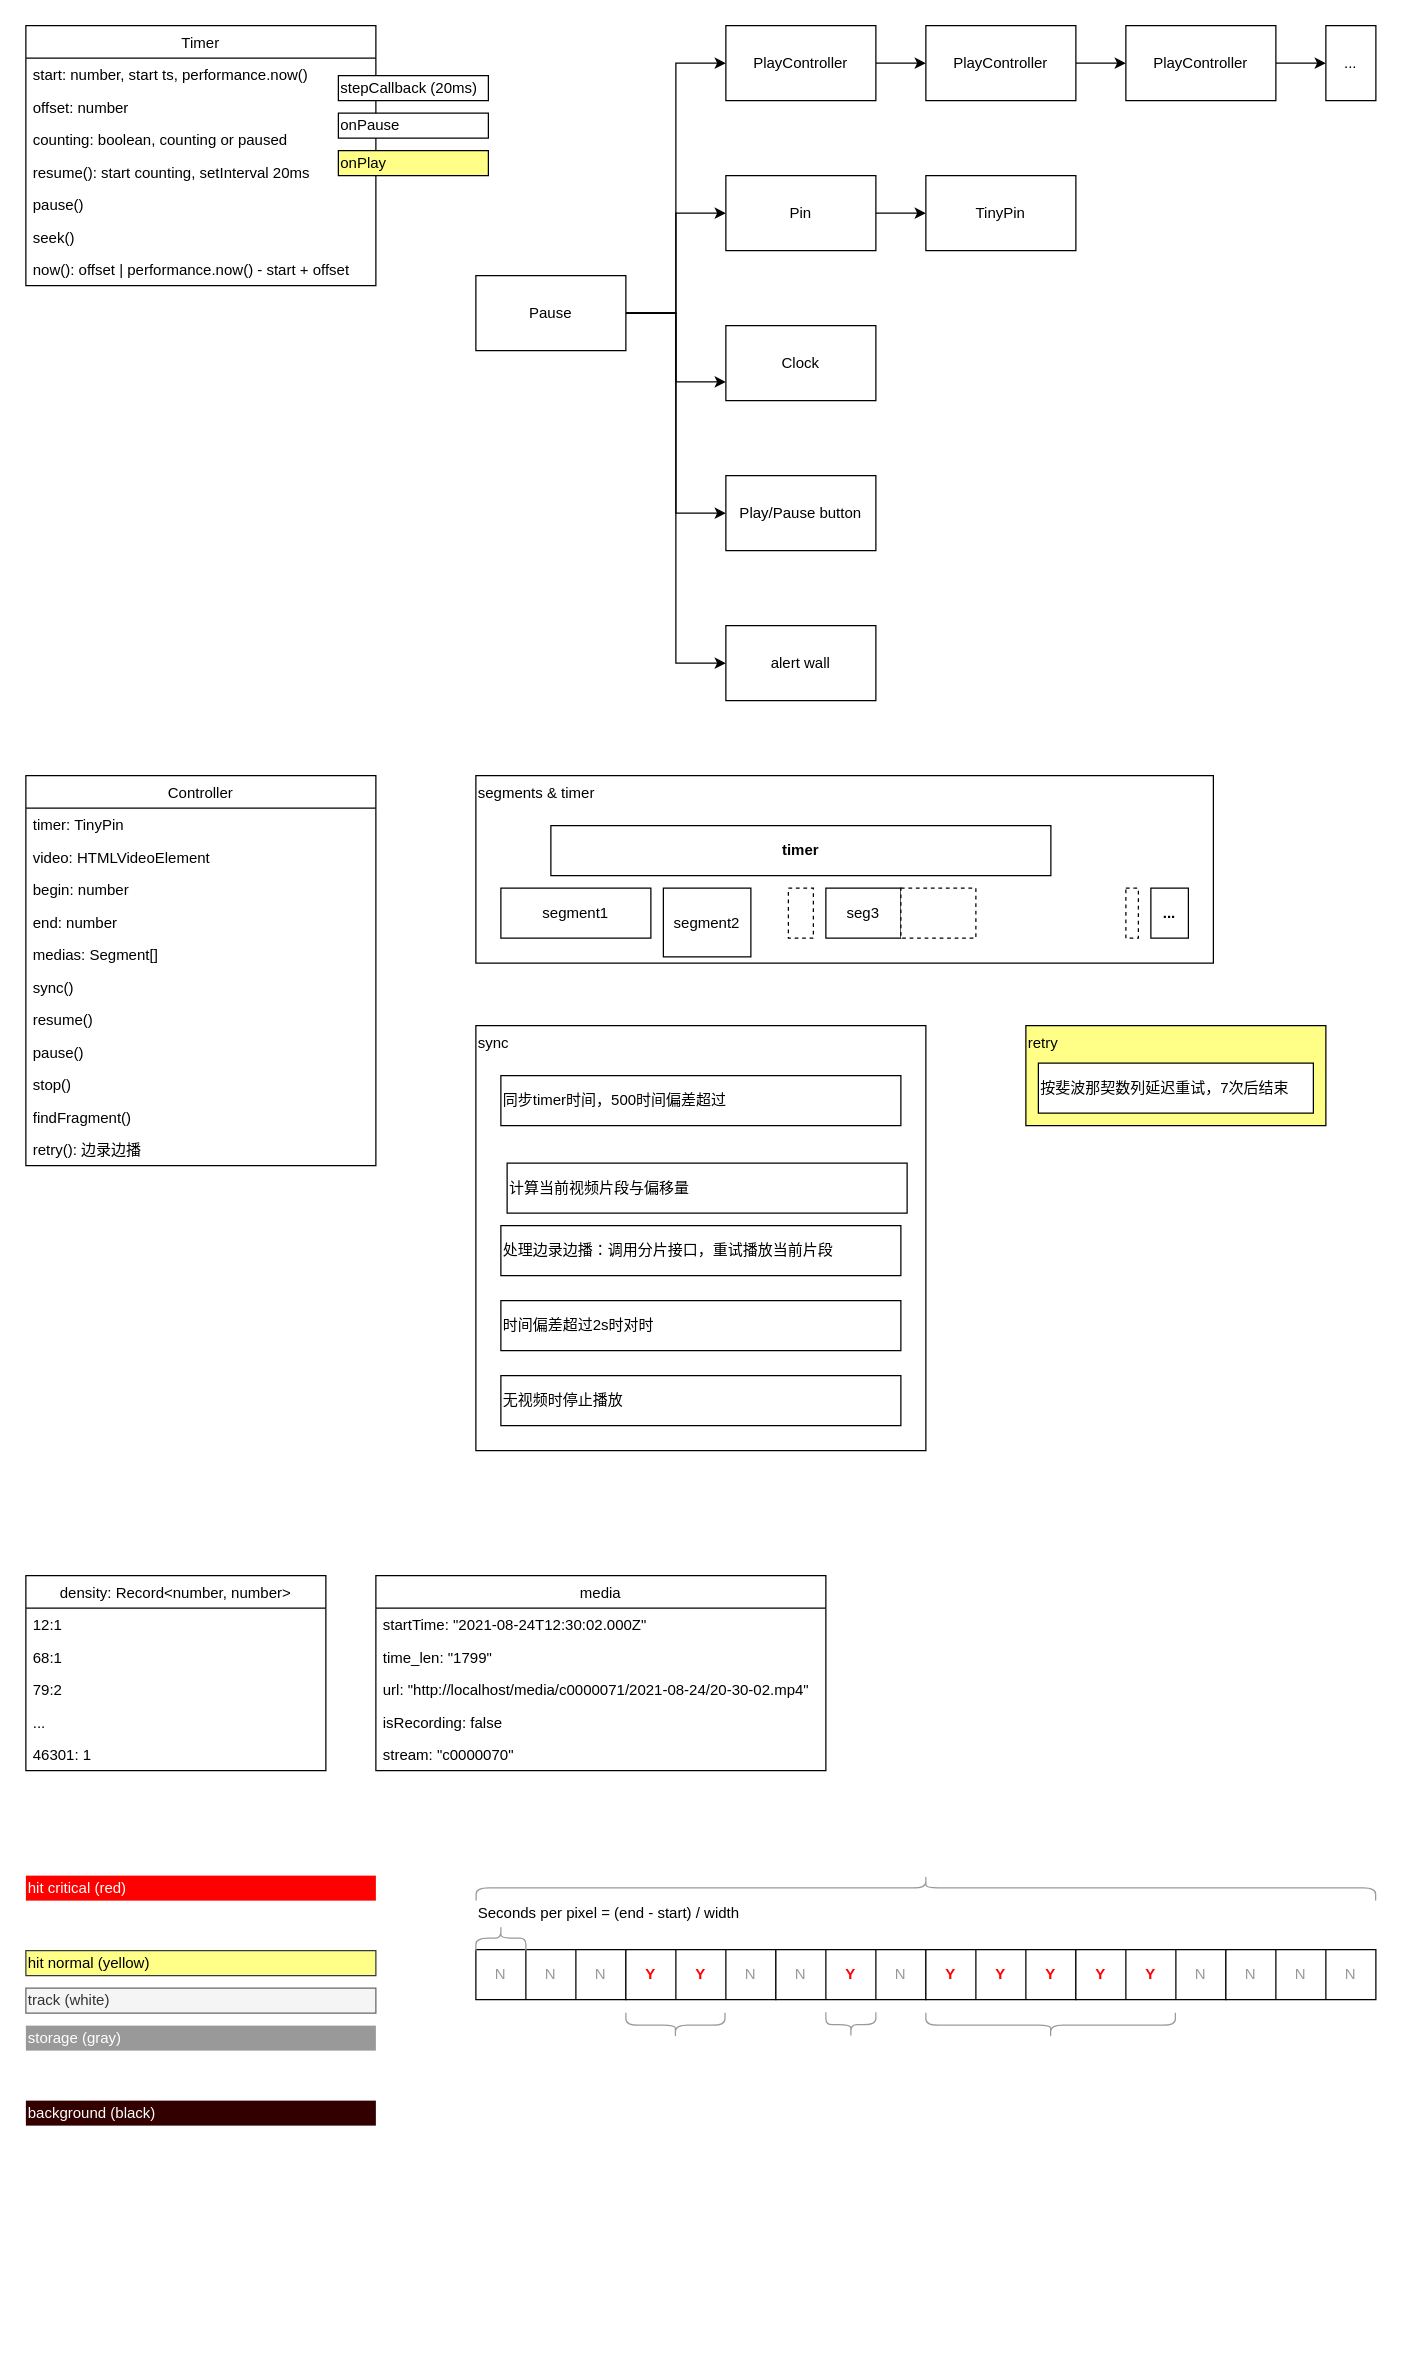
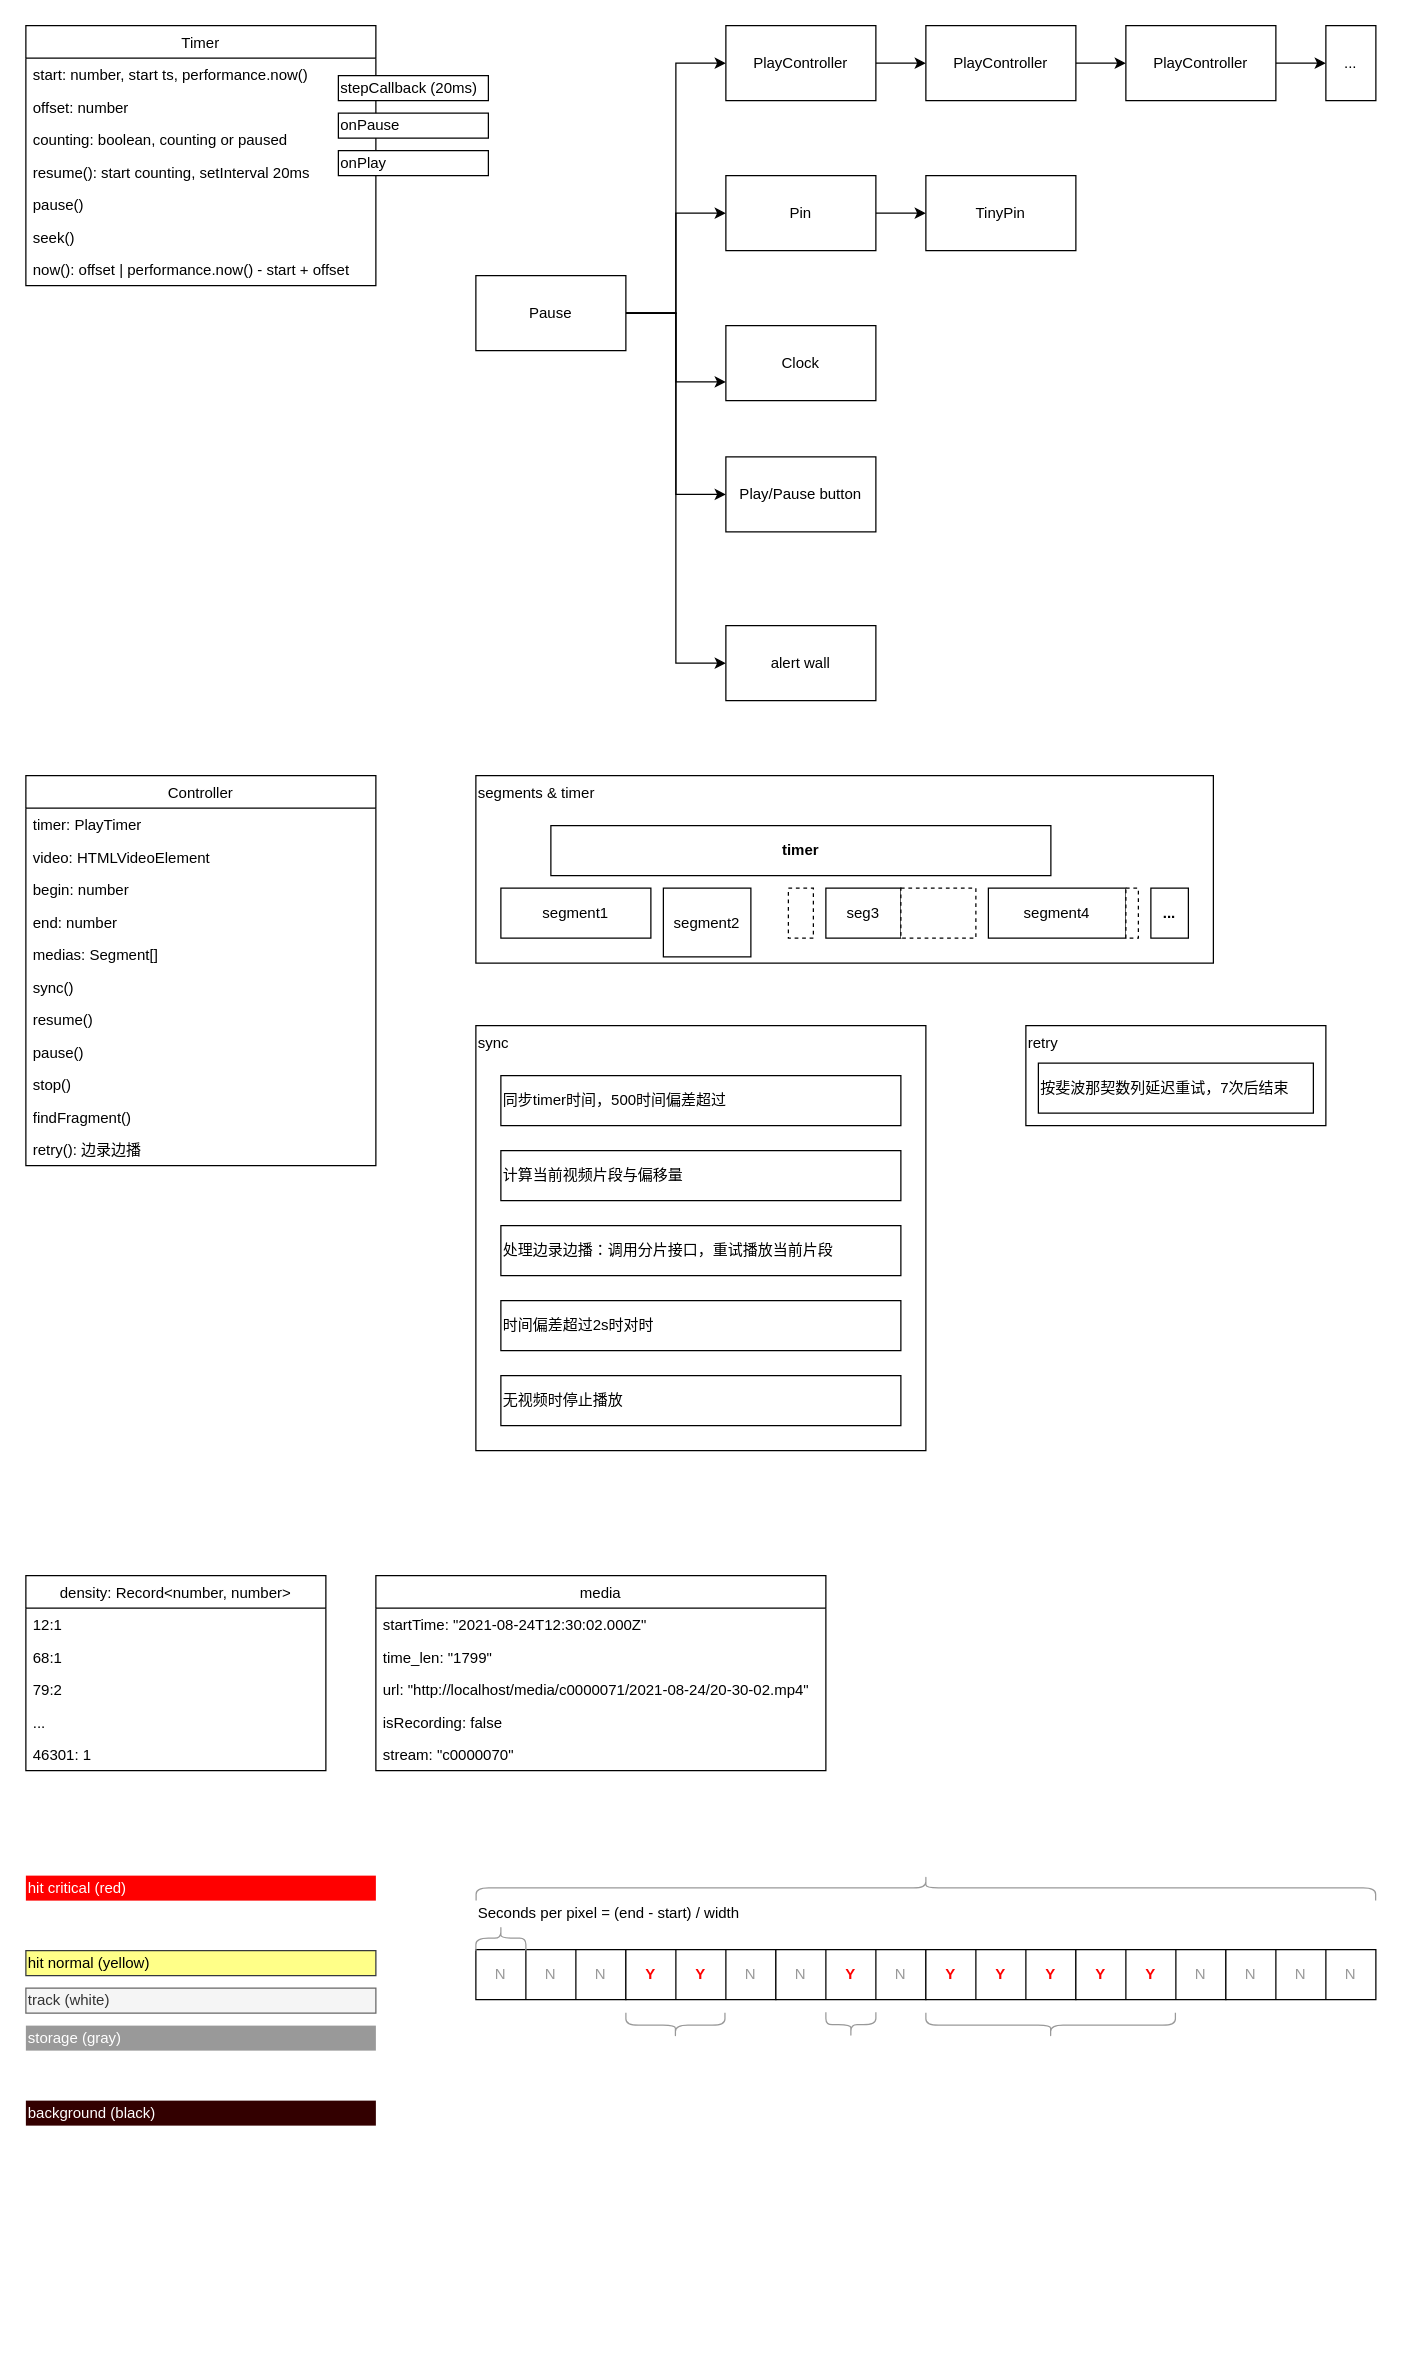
- <mxCell id="53" value="onPlay" style="rounded=0;whiteSpace=wrap;html=1;align=left;verticalAlign=middle;fillColor=#ffff88;" vertex="1" parent="1"><mxGeometry x="270" y="120" width="120" height="20" as="geometry" /></mxCell>
+ <mxCell id="53" value="onPlay" style="rounded=0;whiteSpace=wrap;html=1;align=left;verticalAlign=middle;" vertex="1" parent="1"><mxGeometry x="270" y="120" width="120" height="20" as="geometry" /></mxCell>
- <mxCell id="40" value="Play/Pause button" style="rounded=0;whiteSpace=wrap;html=1;" vertex="1" parent="1"><mxGeometry x="580" y="380" width="120" height="60" as="geometry" /></mxCell>
+ <mxCell id="40" value="Play/Pause button" style="rounded=0;whiteSpace=wrap;html=1;" vertex="1" parent="1"><mxGeometry x="580" y="365" width="120" height="60" as="geometry" /></mxCell>
- <mxCell id="20" value="timer: TinyPin" style="text;strokeColor=none;fillColor=none;align=left;verticalAlign=top;spacingLeft=4;spacingRight=4;overflow=hidden;rotatable=0;points=[[0,0.5],[1,0.5]];portConstraint=eastwest;" vertex="1" parent="19"><mxGeometry y="26" width="280" height="26" as="geometry" /></mxCell>
+ <mxCell id="20" value="timer: PlayTimer" style="text;strokeColor=none;fillColor=none;align=left;verticalAlign=top;spacingLeft=4;spacingRight=4;overflow=hidden;rotatable=0;points=[[0,0.5],[1,0.5]];portConstraint=eastwest;" vertex="1" parent="19"><mxGeometry y="26" width="280" height="26" as="geometry" /></mxCell>
+ <mxCell id="45" value="&lt;span style=&quot;&quot;&gt;segment4&lt;/span&gt;" style="rounded=0;whiteSpace=wrap;html=1;fontStyle=0" vertex="1" parent="1"><mxGeometry x="790" y="710" width="110" height="40" as="geometry" /></mxCell>
- <mxCell id="60" value="retry" style="rounded=0;whiteSpace=wrap;html=1;align=left;verticalAlign=top;fillColor=#ffff88;" vertex="1" parent="1"><mxGeometry x="820" y="820" width="240" height="80" as="geometry" /></mxCell>
+ <mxCell id="60" value="retry" style="rounded=0;whiteSpace=wrap;html=1;align=left;verticalAlign=top;" vertex="1" parent="1"><mxGeometry x="820" y="820" width="240" height="80" as="geometry" /></mxCell>
- <mxCell id="56" value="计算当前视频片段与偏移量" style="rounded=0;whiteSpace=wrap;html=1;align=left;verticalAlign=middle;" vertex="1" parent="1"><mxGeometry x="405" y="930" width="320" height="40" as="geometry" /></mxCell>
+ <mxCell id="56" value="计算当前视频片段与偏移量" style="rounded=0;whiteSpace=wrap;html=1;align=left;verticalAlign=middle;" vertex="1" parent="1"><mxGeometry x="400" y="920" width="320" height="40" as="geometry" /></mxCell>
